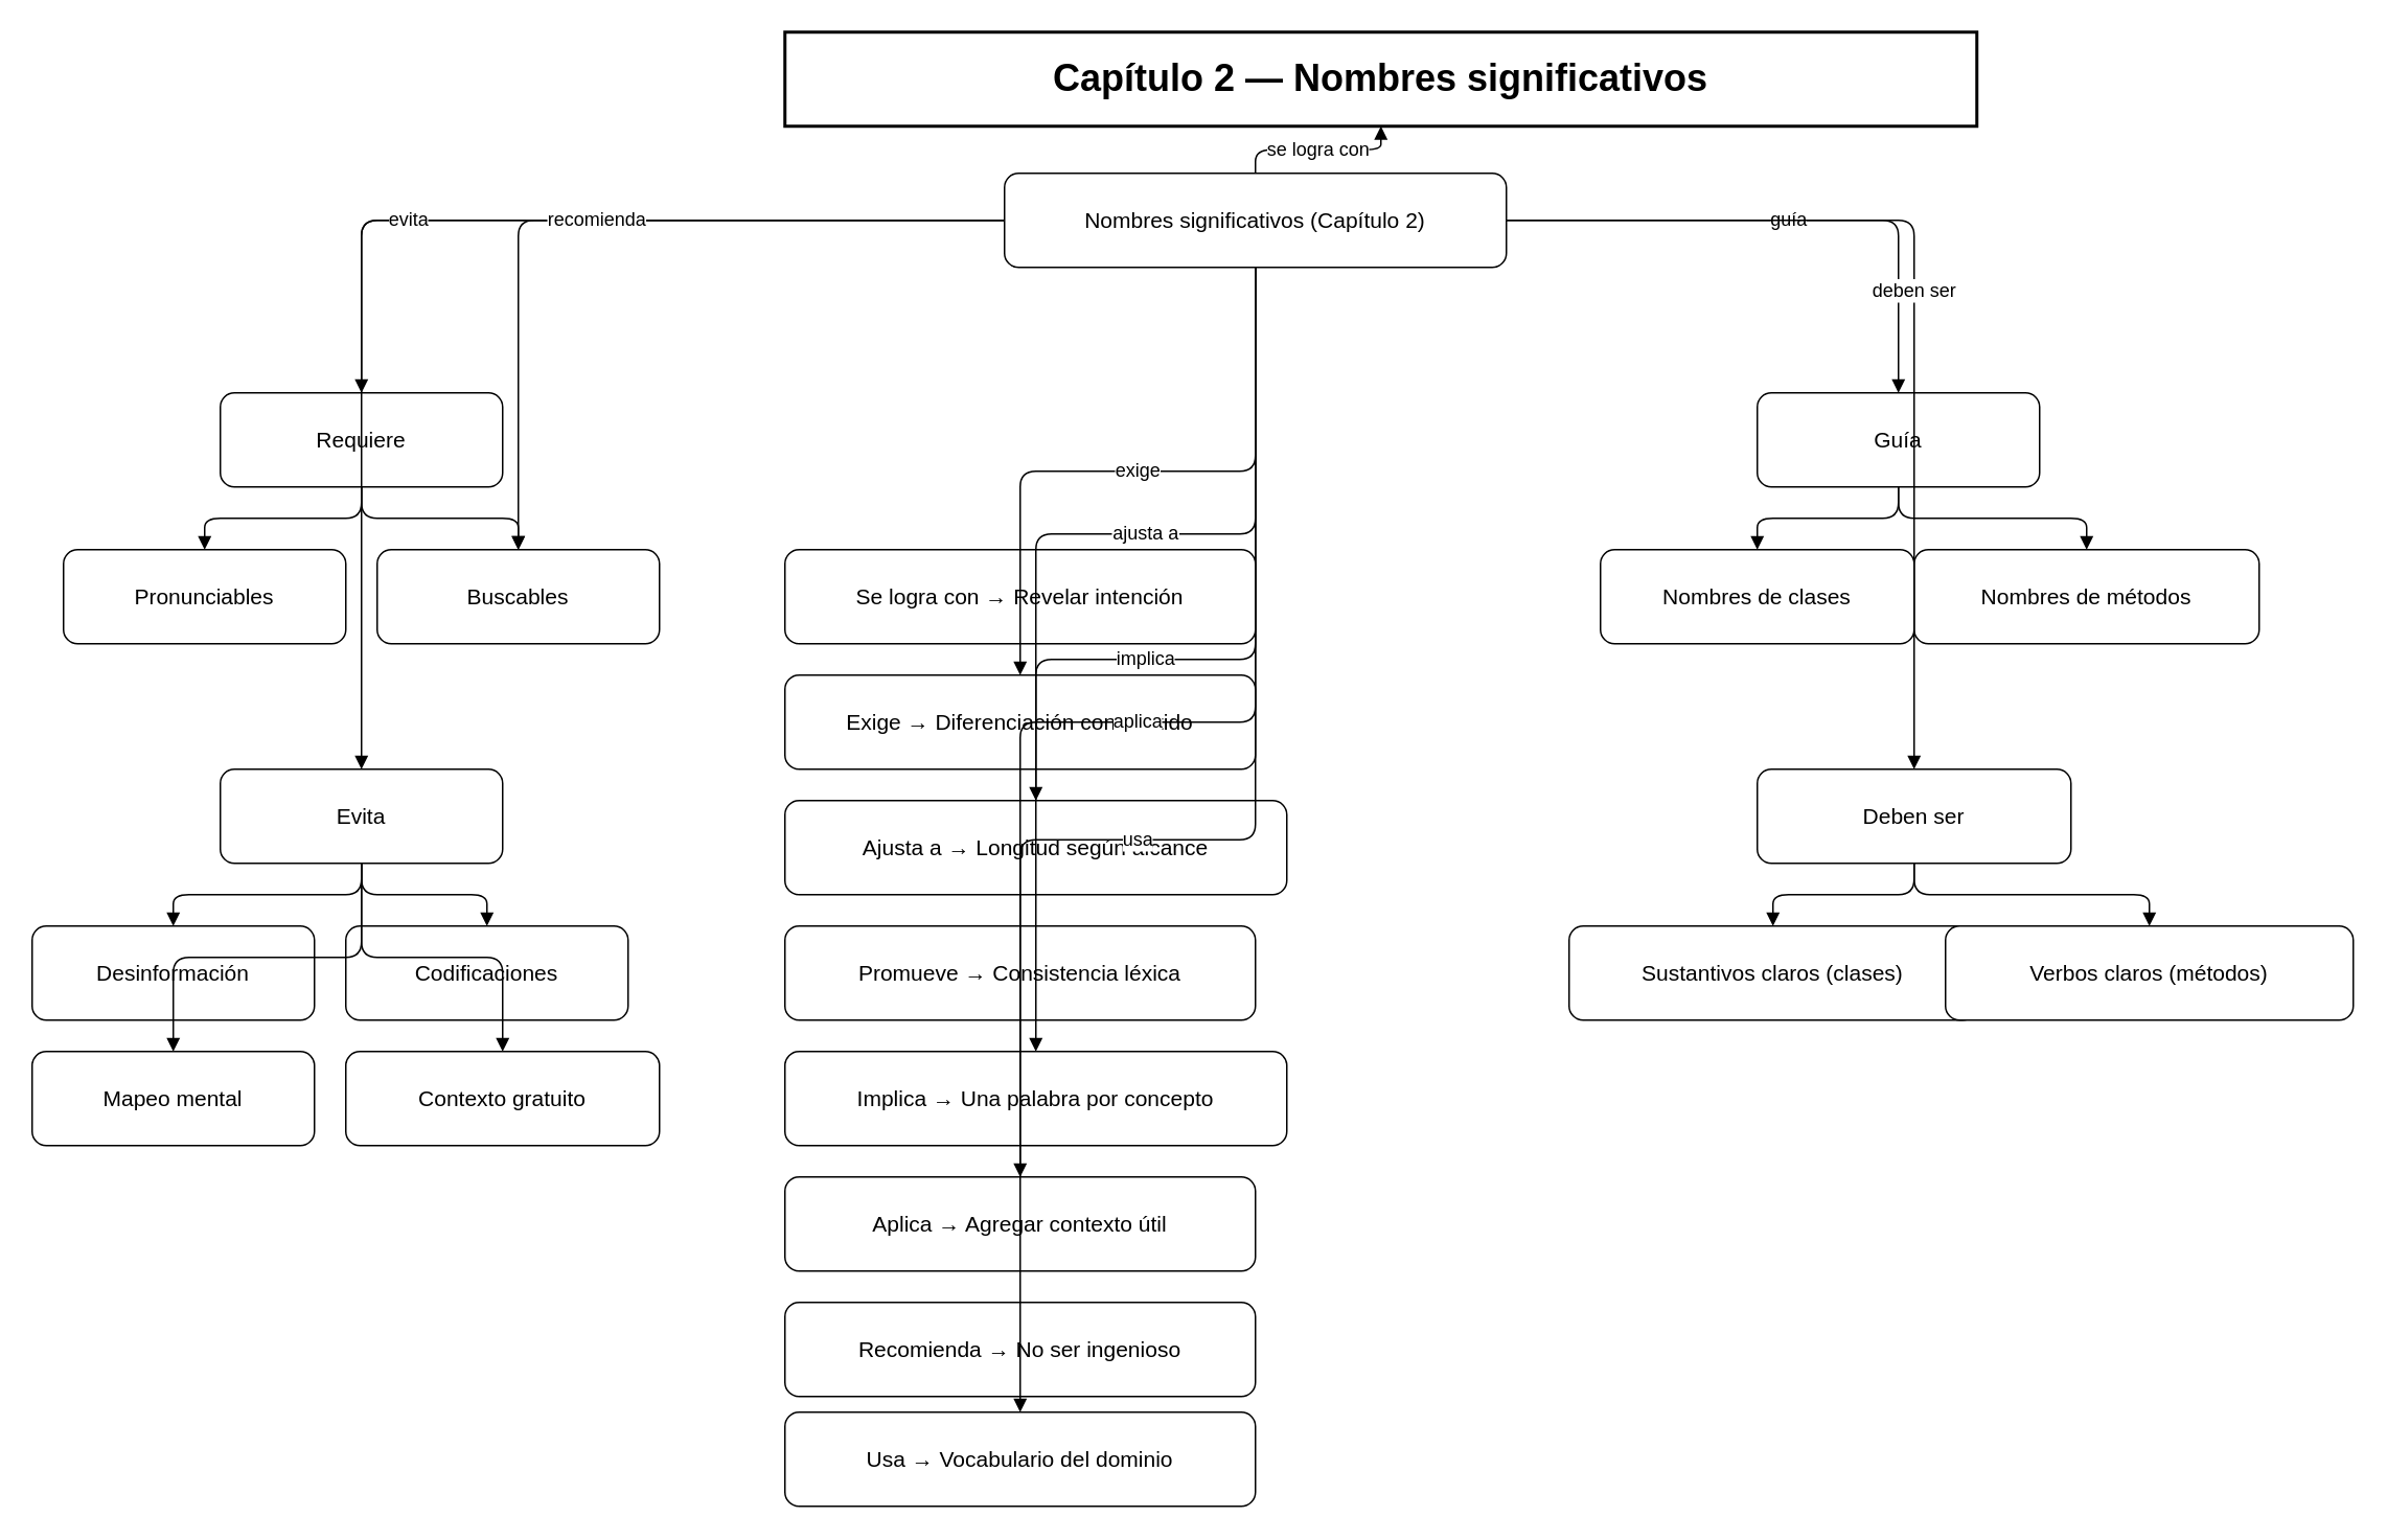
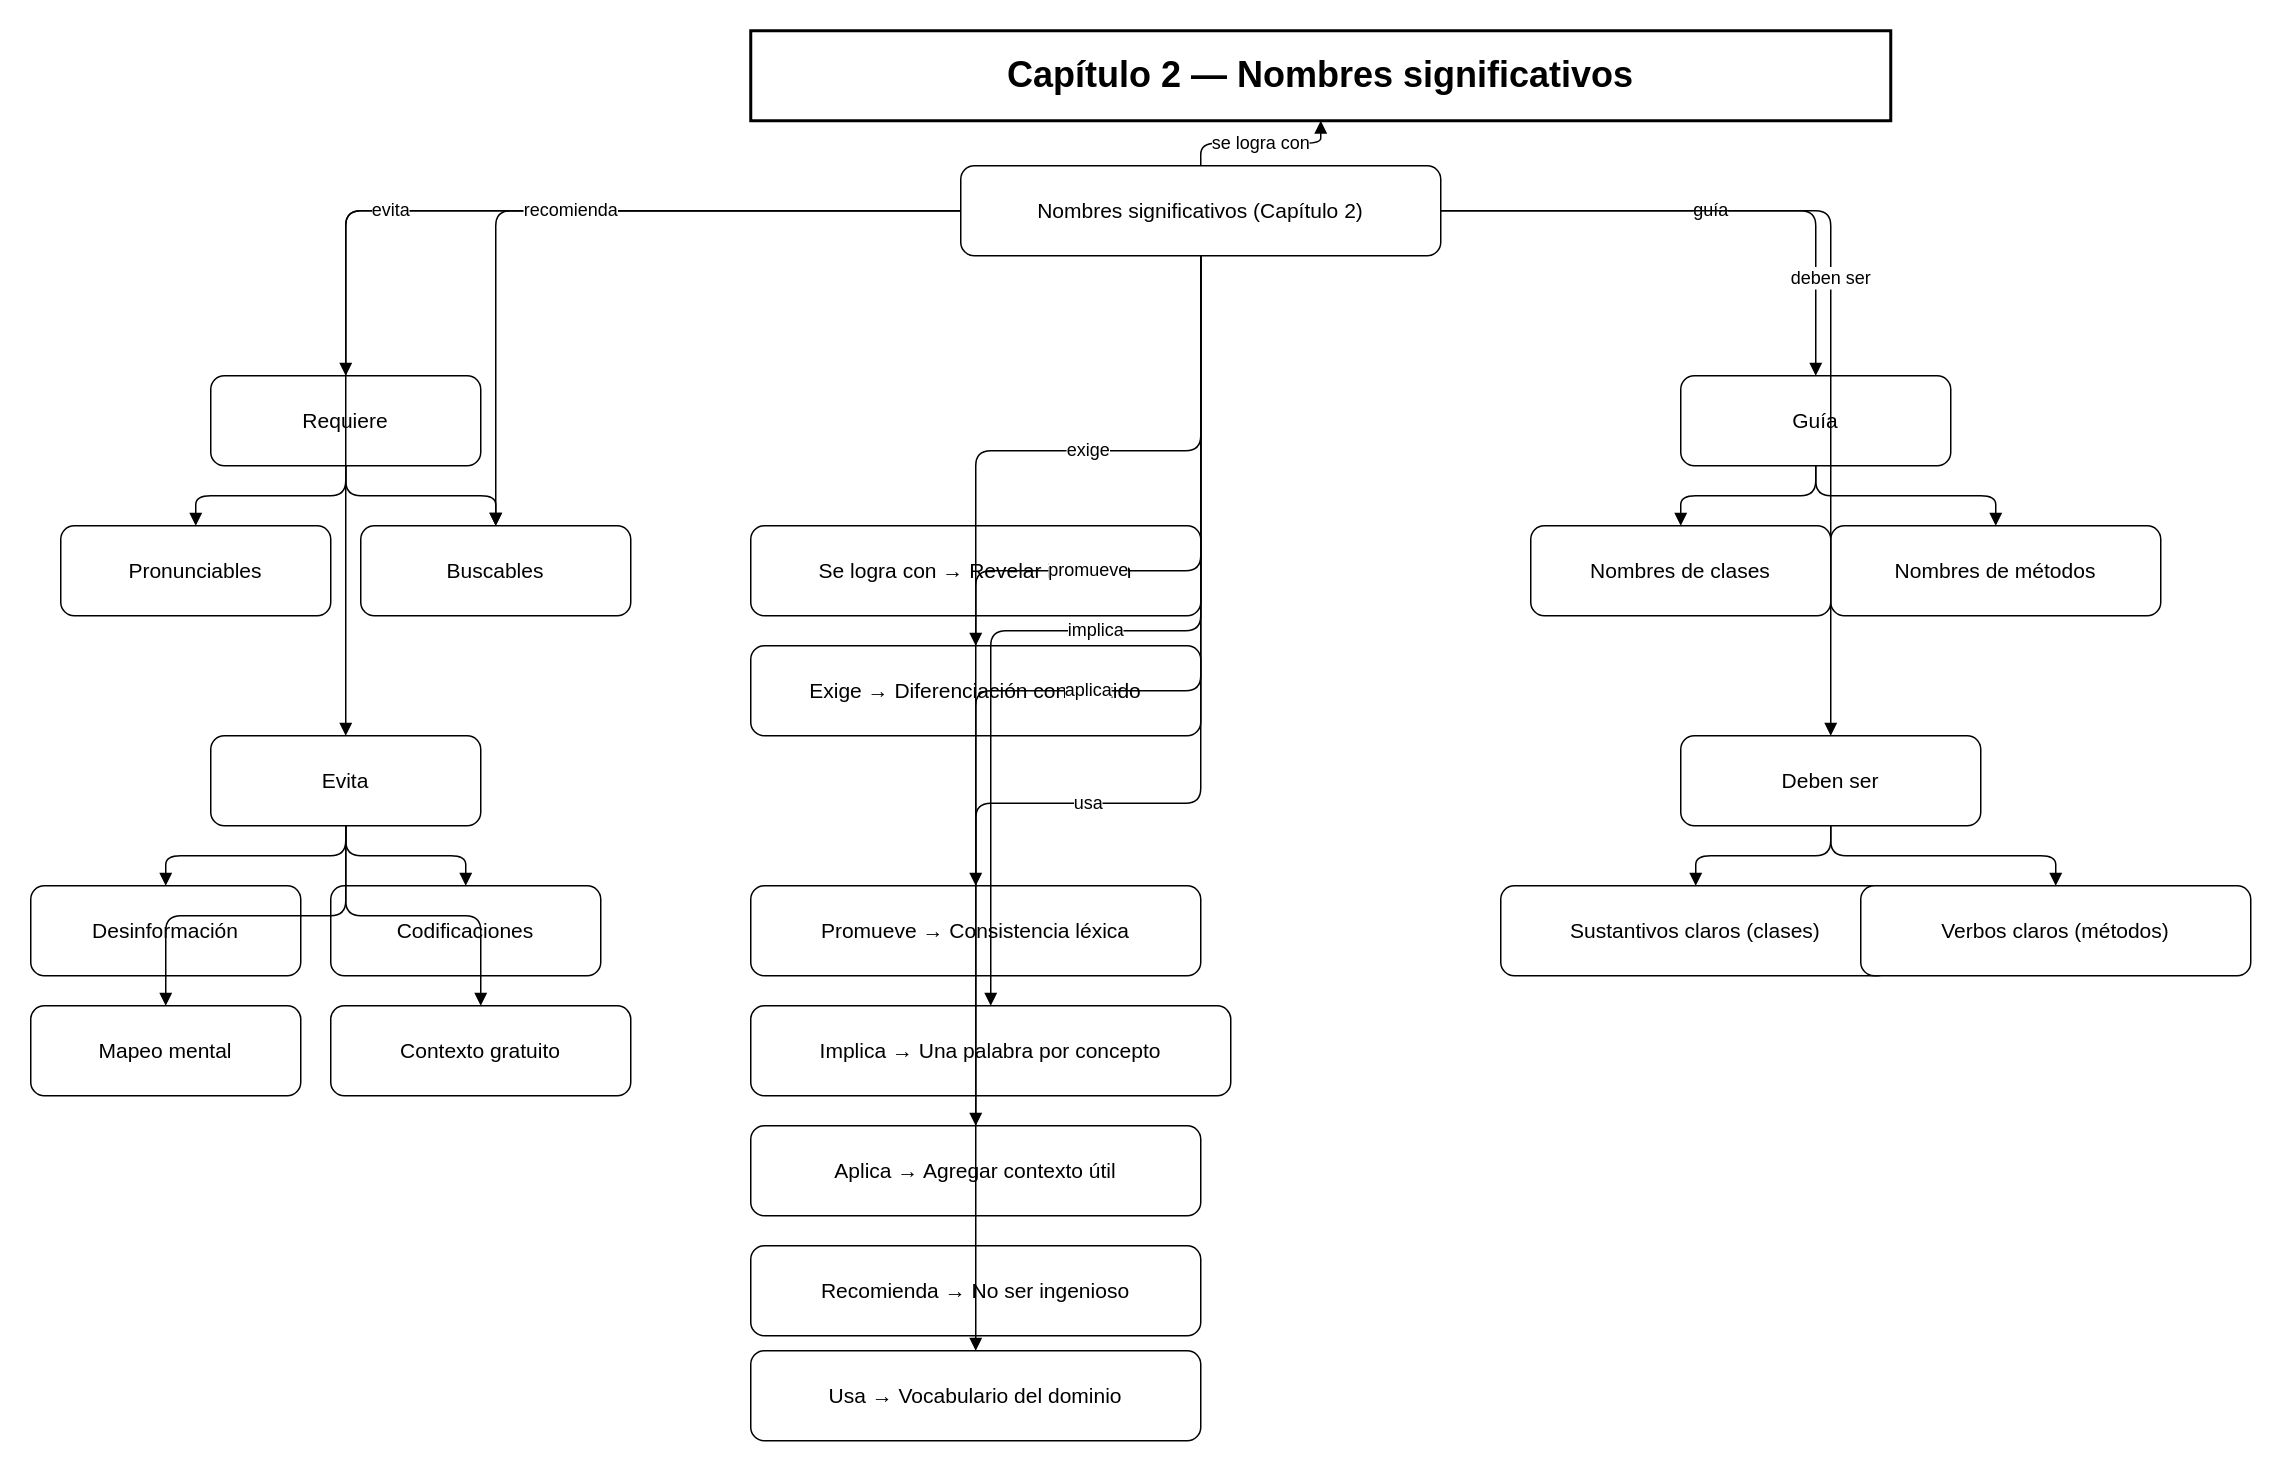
- <mxCell id="42" value="ajusta a" style="edgeStyle=orthogonalEdgeStyle;rounded=1;endArrow=block;endFill=1;html=1;fontSize=12;" edge="1" parent="1" source="3" target="34"><mxGeometry relative="1" as="geometry" /></mxCell>
+ <mxCell id="43" value="promueve" style="edgeStyle=orthogonalEdgeStyle;rounded=1;endArrow=block;endFill=1;html=1;fontSize=12;" edge="1" parent="1" source="3" target="35"><mxGeometry relative="1" as="geometry" /></mxCell>
- <mxCell id="34" value="Ajusta a → Longitud según alcance" vertex="1" parent="1" style="rounded=1;whiteSpace=wrap;html=1;fontSize=14;"><mxGeometry x="500" y="510" width="320" height="60" as="geometry" /></mxCell>
